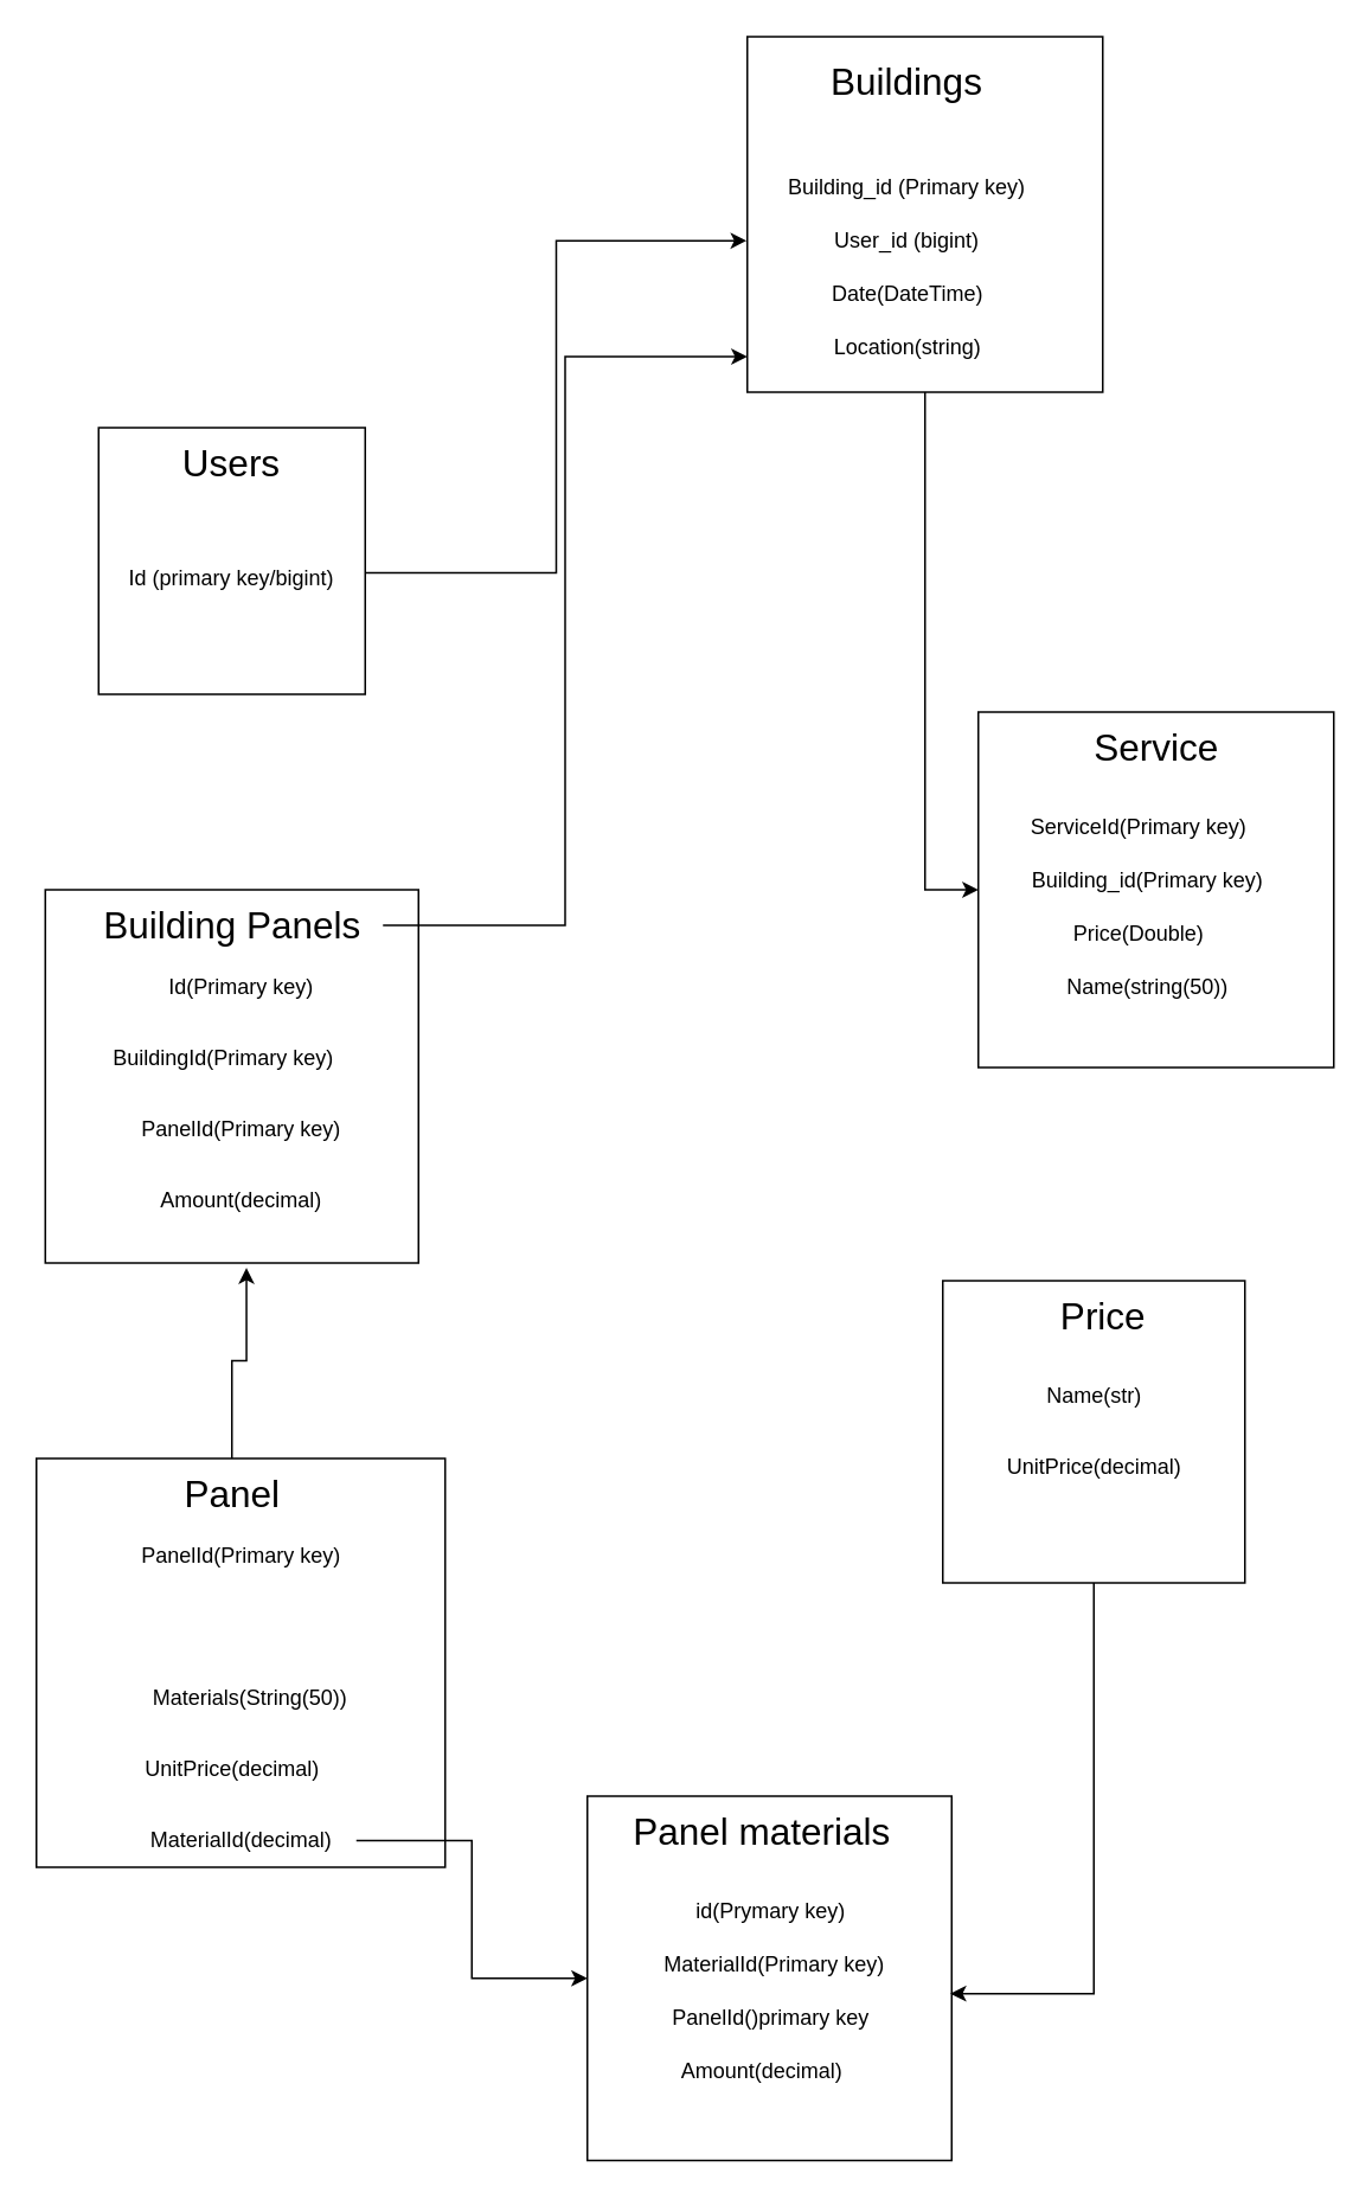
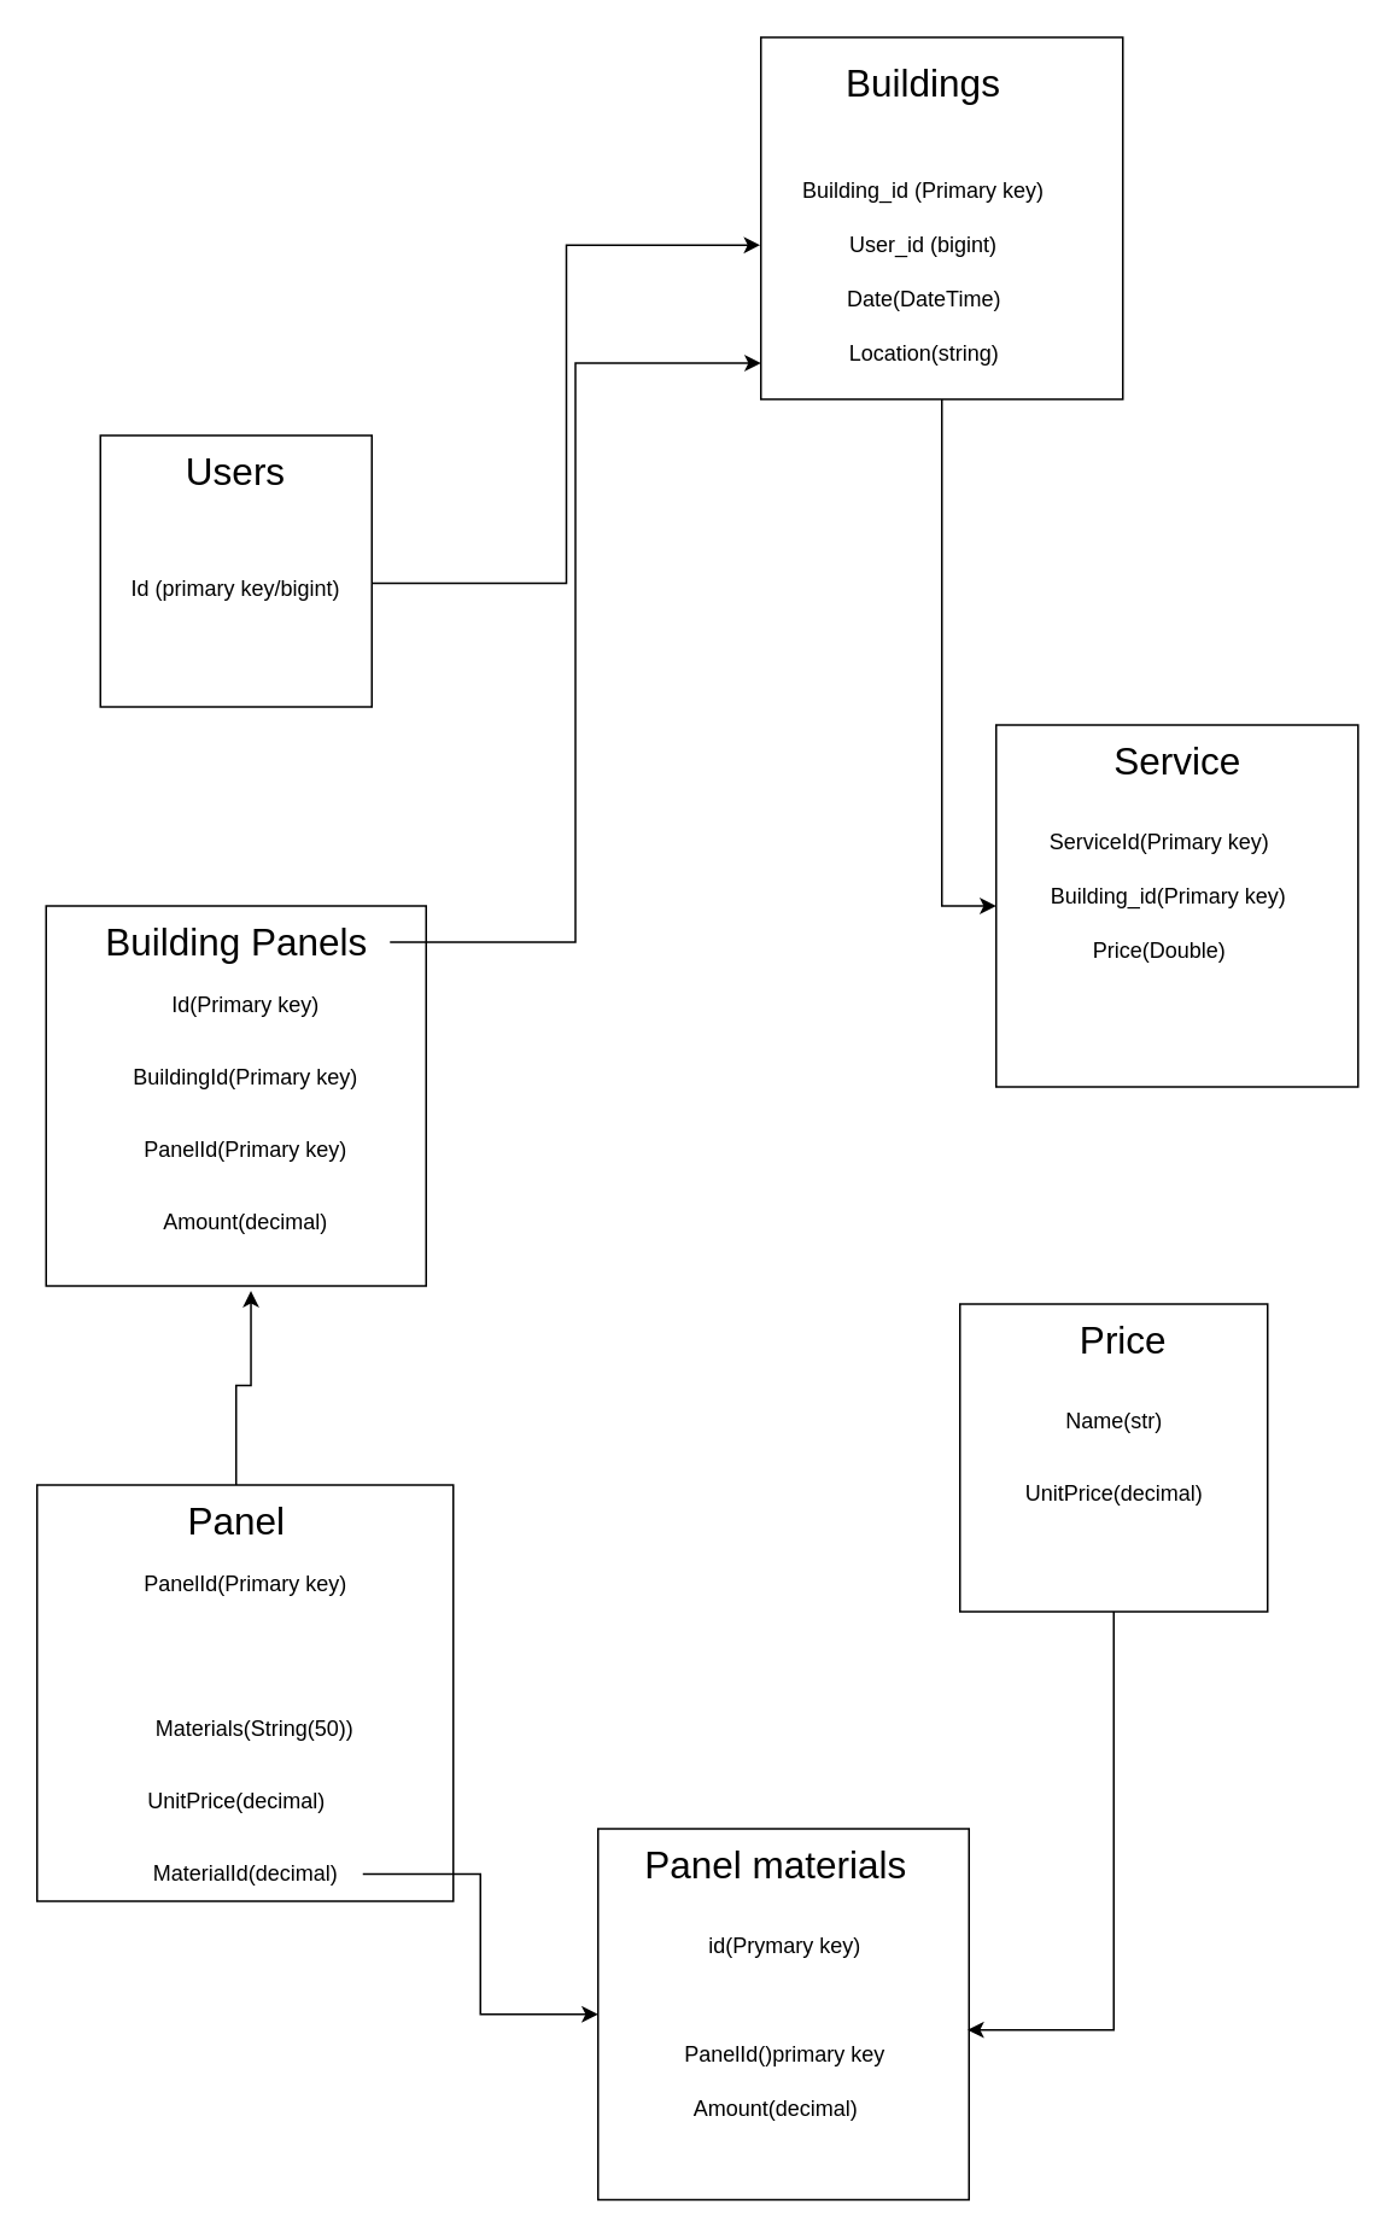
- <mxCell id="18" value="Name(string(50))" style="text;html=1;align=center;verticalAlign=middle;resizable=0;points=[];autosize=1;strokeColor=none;fillColor=none;" vertex="1" parent="1"><mxGeometry x="590" y="540" width="110" height="30" as="geometry" /></mxCell>
- <mxCell id="40" value="BuildingId(Primary key)" style="text;html=1;align=center;verticalAlign=middle;resizable=0;points=[];autosize=1;strokeColor=none;fillColor=none;" vertex="1" parent="1"><mxGeometry x="50" y="580" width="150" height="30" as="geometry" /></mxCell>
+ <mxCell id="40" value="BuildingId(Primary key)" style="text;html=1;align=center;verticalAlign=middle;resizable=0;points=[];autosize=1;strokeColor=none;fillColor=none;" vertex="1" parent="1"><mxGeometry x="60" y="580" width="150" height="30" as="geometry" /></mxCell>
- <mxCell id="33" value="MaterialId(Primary key)" style="text;html=1;align=center;verticalAlign=middle;resizable=0;points=[];autosize=1;strokeColor=none;fillColor=none;" vertex="1" parent="1"><mxGeometry x="360" y="1090" width="150" height="30" as="geometry" /></mxCell>
